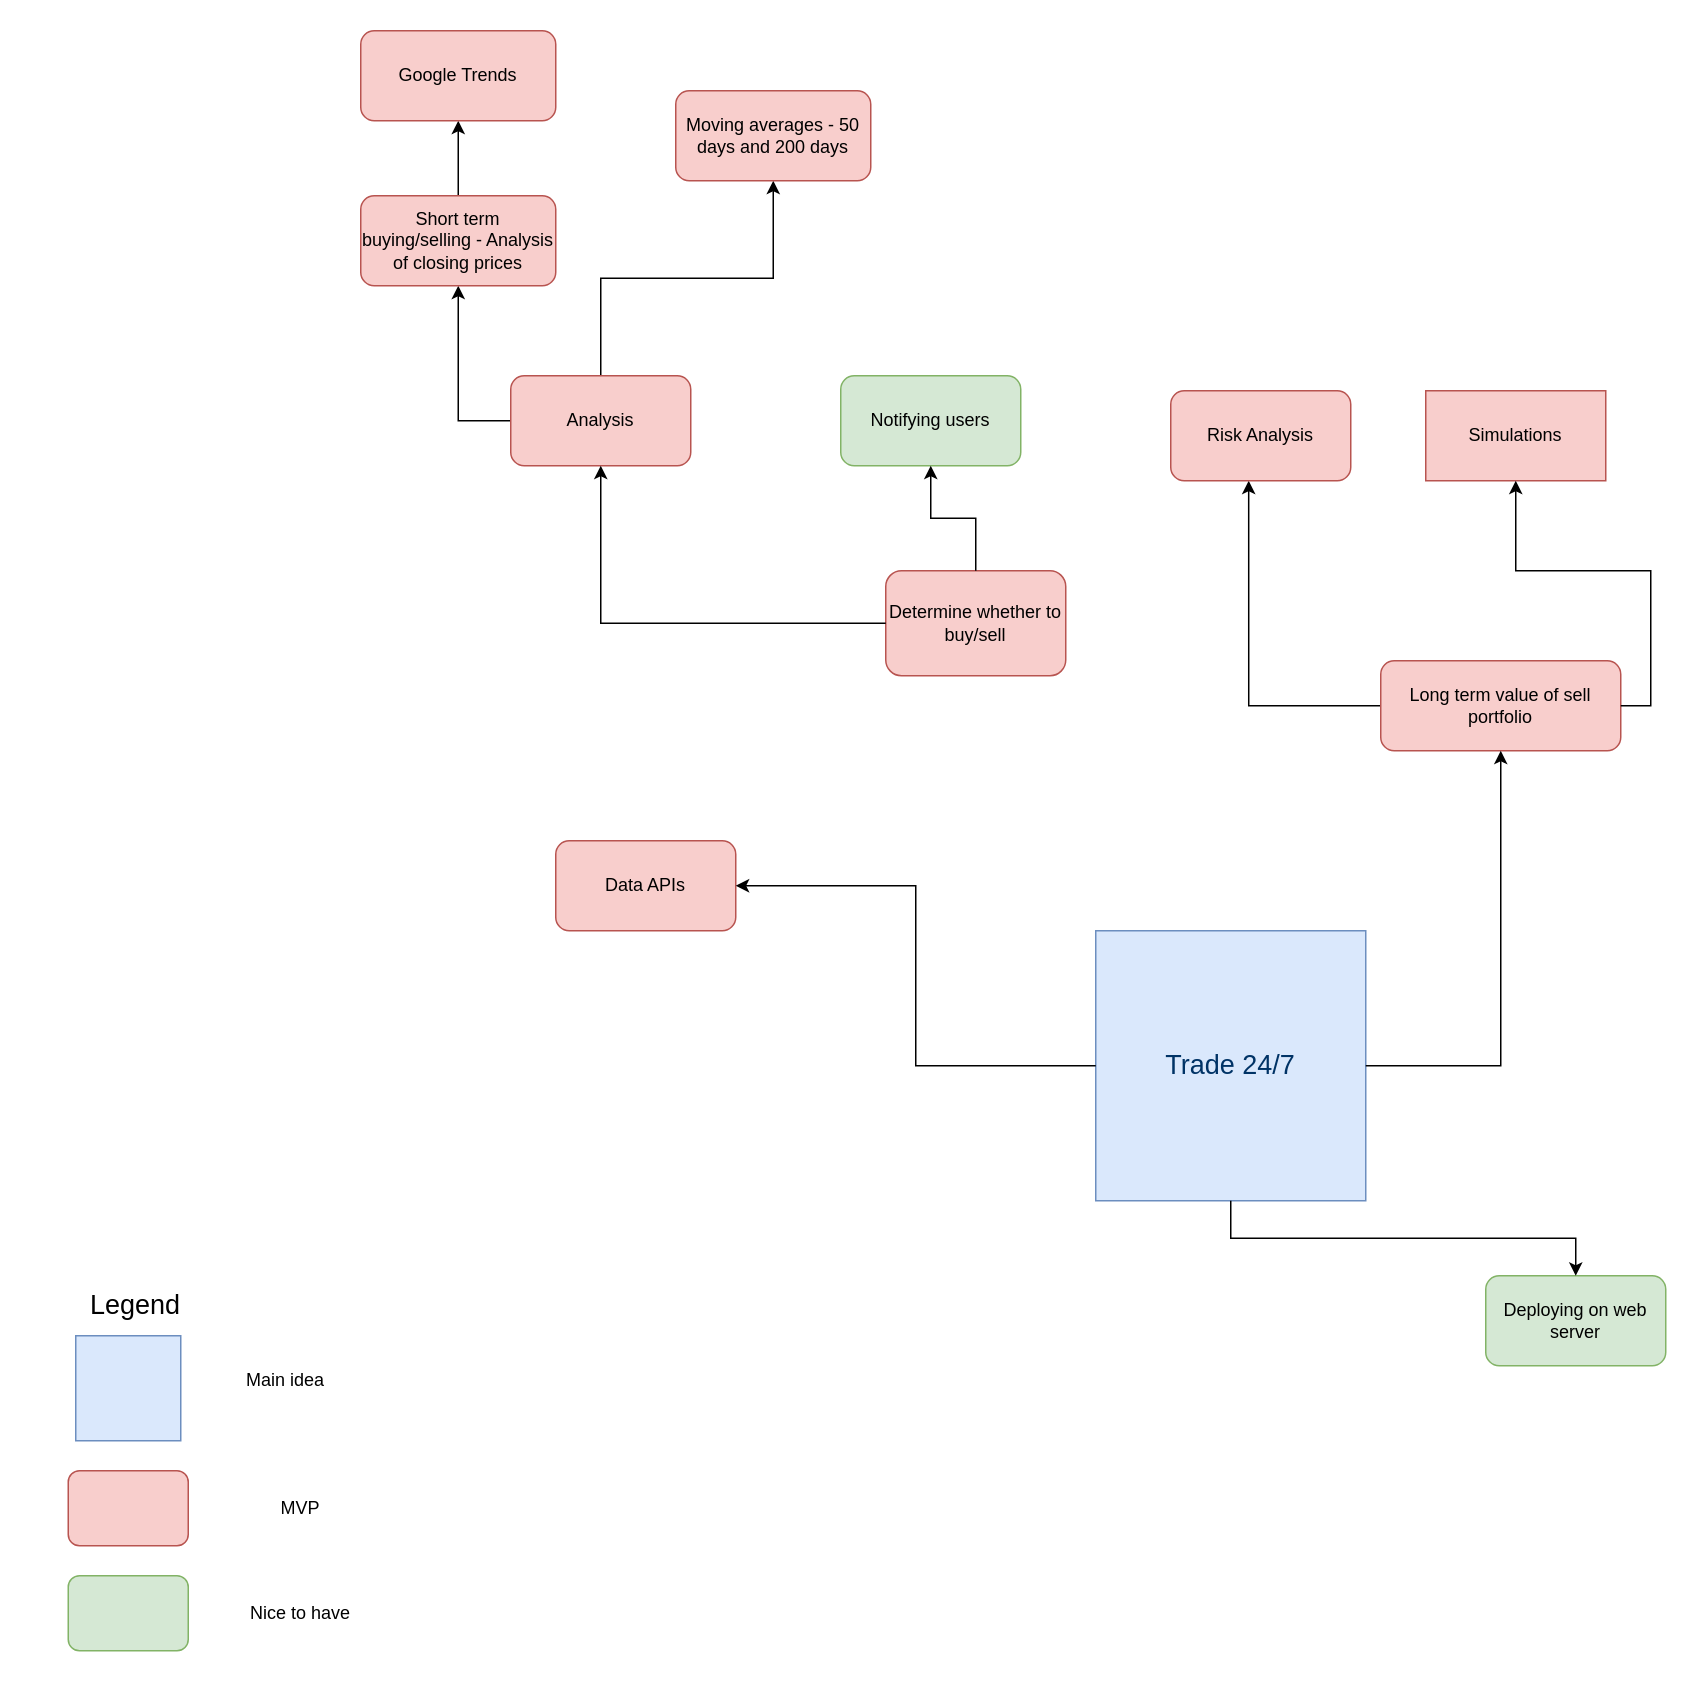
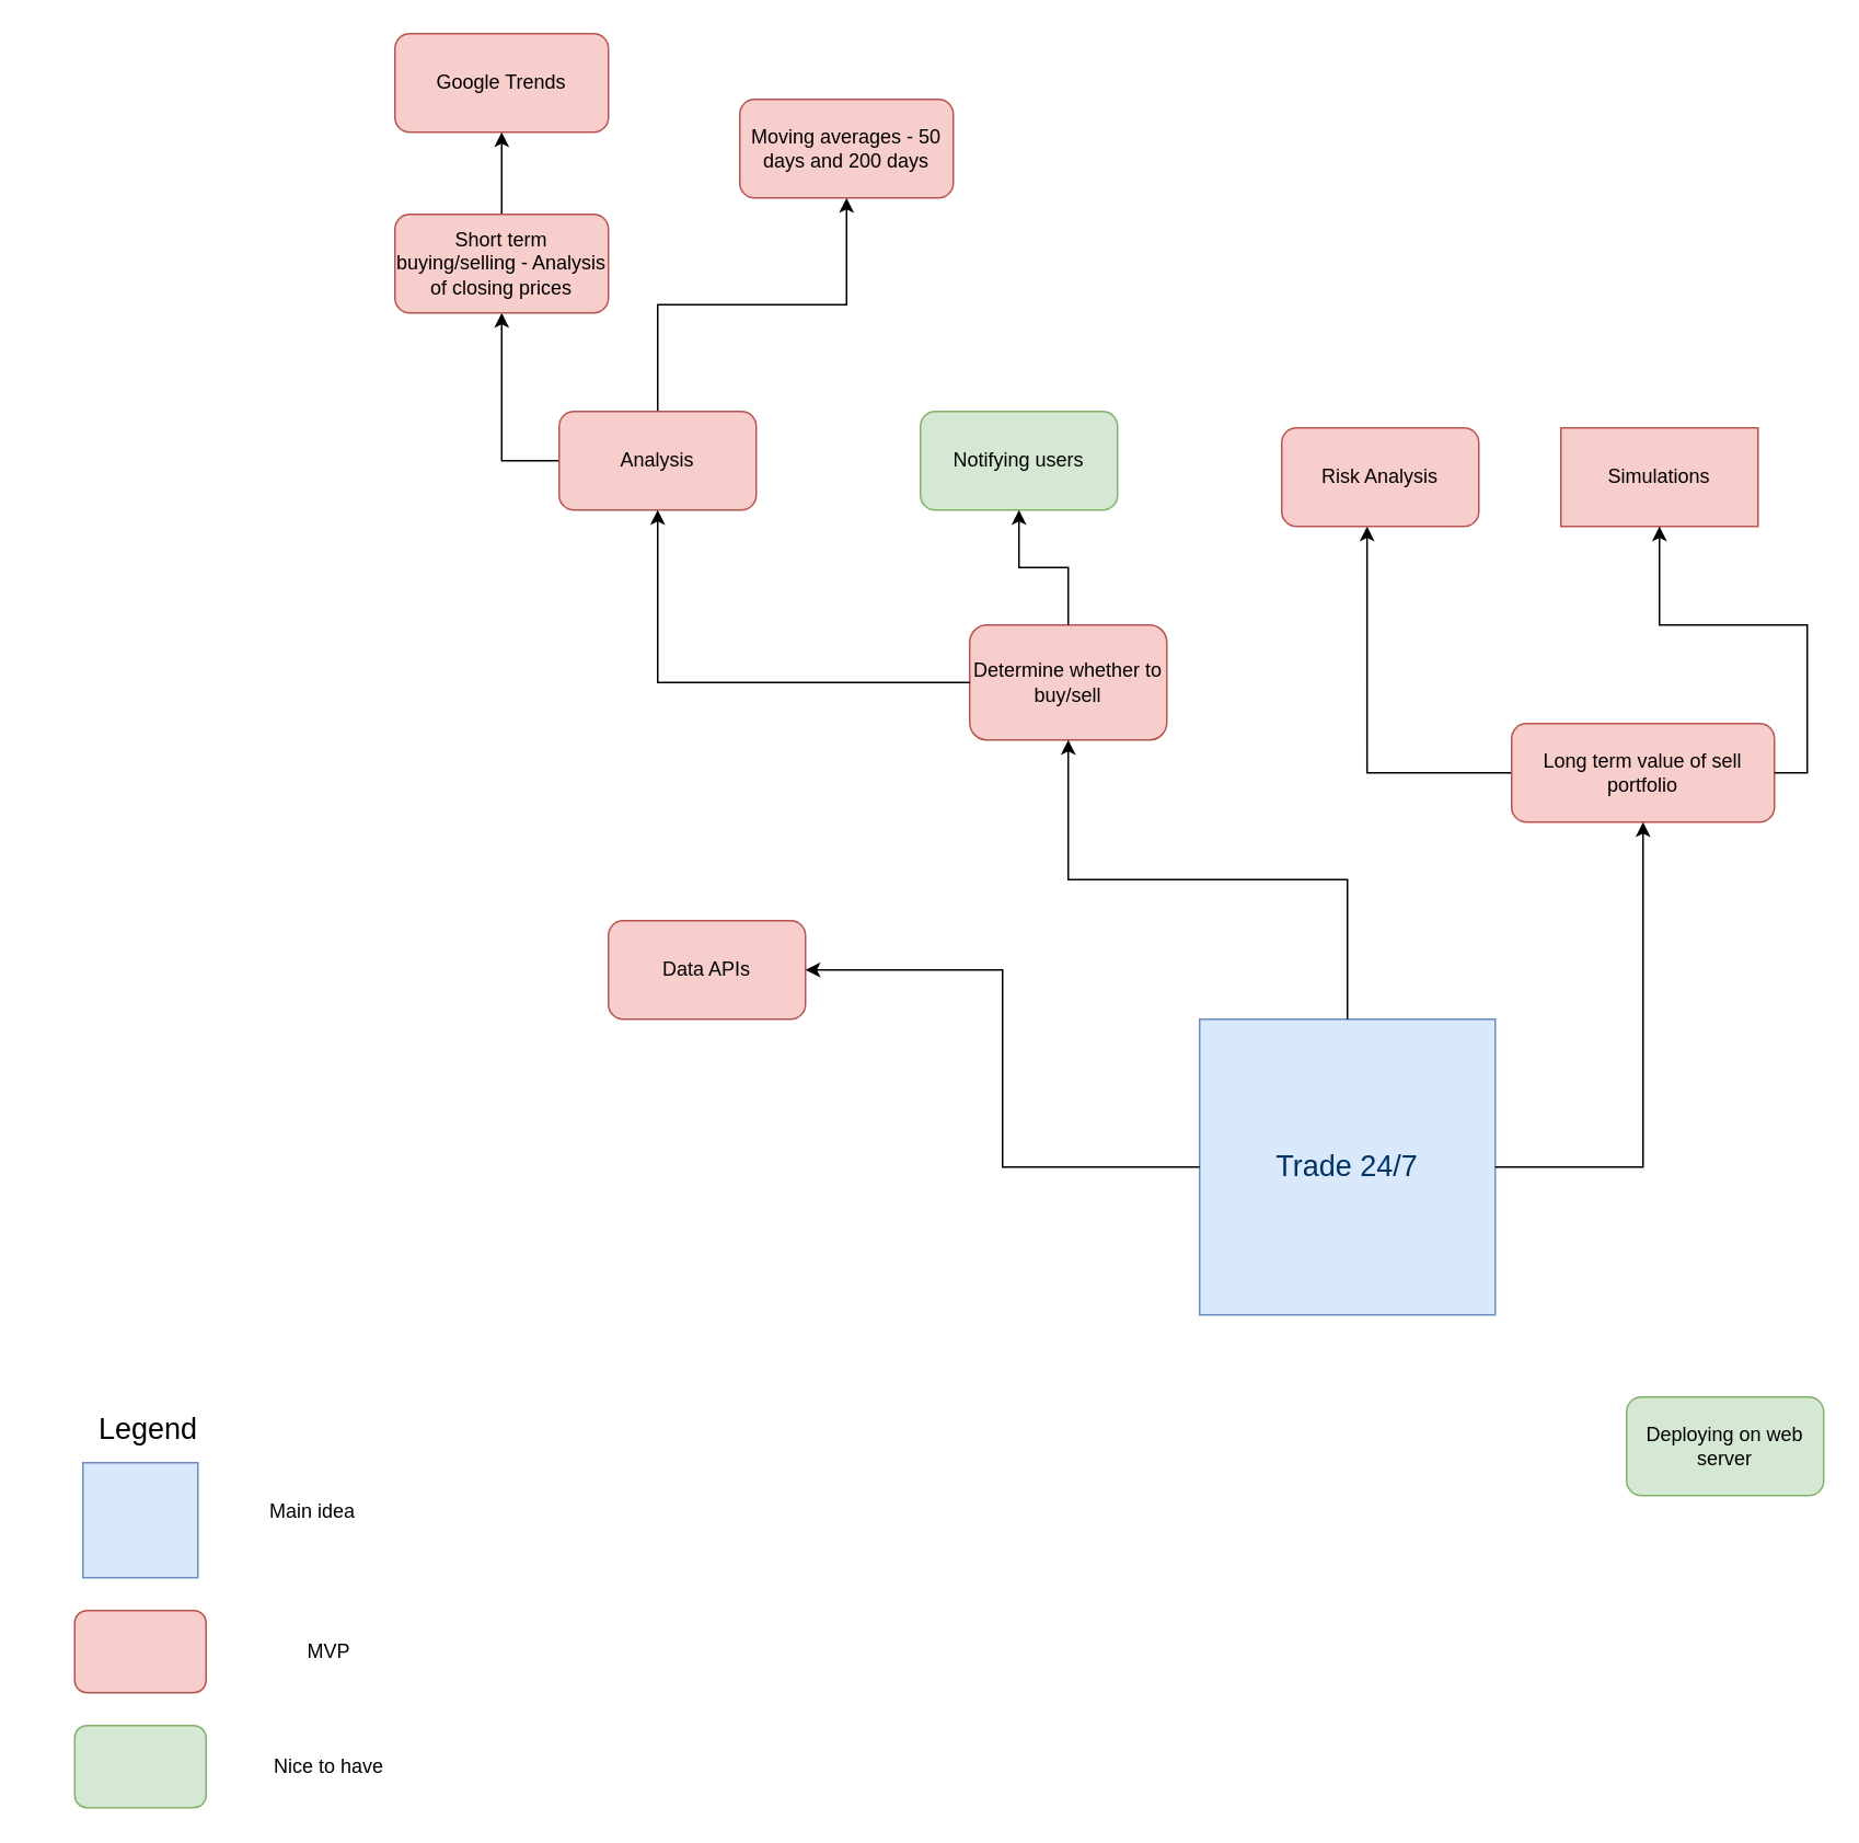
+ <mxCell id="14" style="edgeStyle=orthogonalEdgeStyle;rounded=0;orthogonalLoop=1;jettySize=auto;html=1;exitX=0.5;exitY=0;exitDx=0;exitDy=0;entryX=0.5;entryY=1;entryDx=0;entryDy=0;" parent="1" source="10" target="13" edge="1"><mxGeometry x="310" y="30" as="geometry" /></mxCell>
- <mxCell id="27" style="edgeStyle=orthogonalEdgeStyle;rounded=0;orthogonalLoop=1;jettySize=auto;html=1;exitX=0.5;exitY=1;exitDx=0;exitDy=0;" parent="1" source="10" target="26" edge="1"><mxGeometry x="310" y="30" as="geometry" /></mxCell>
